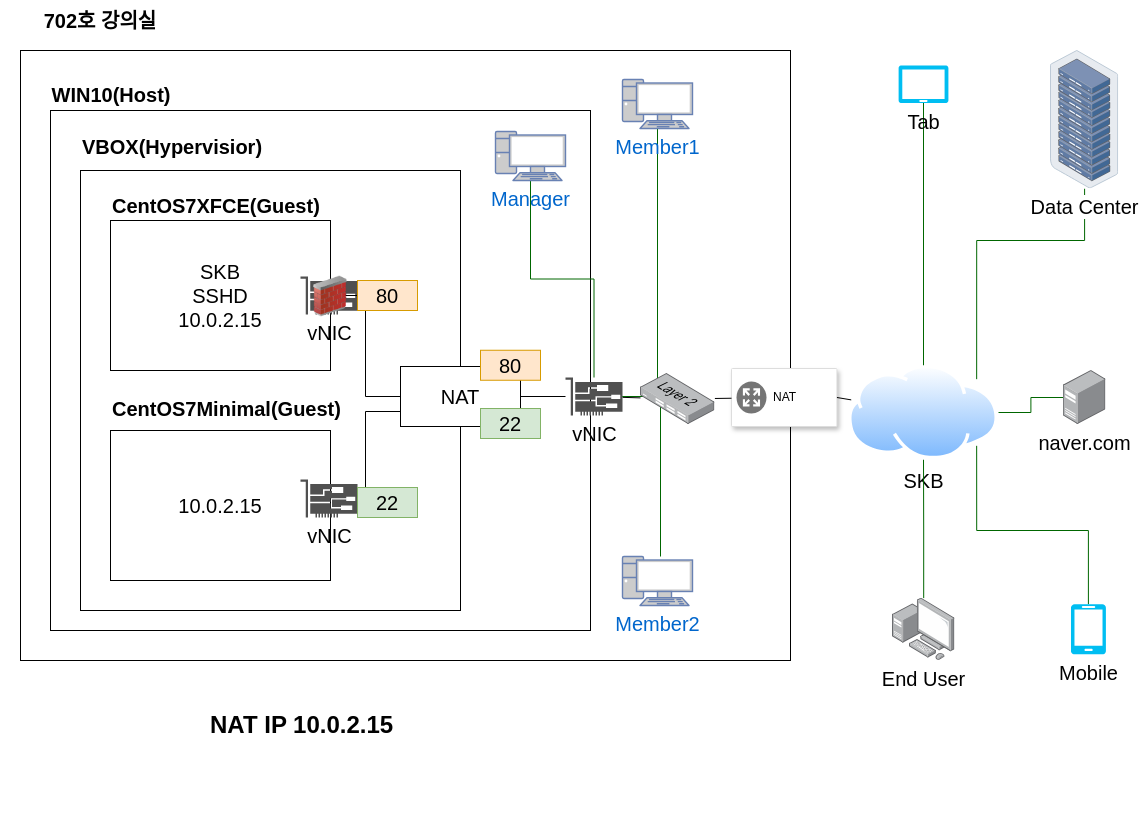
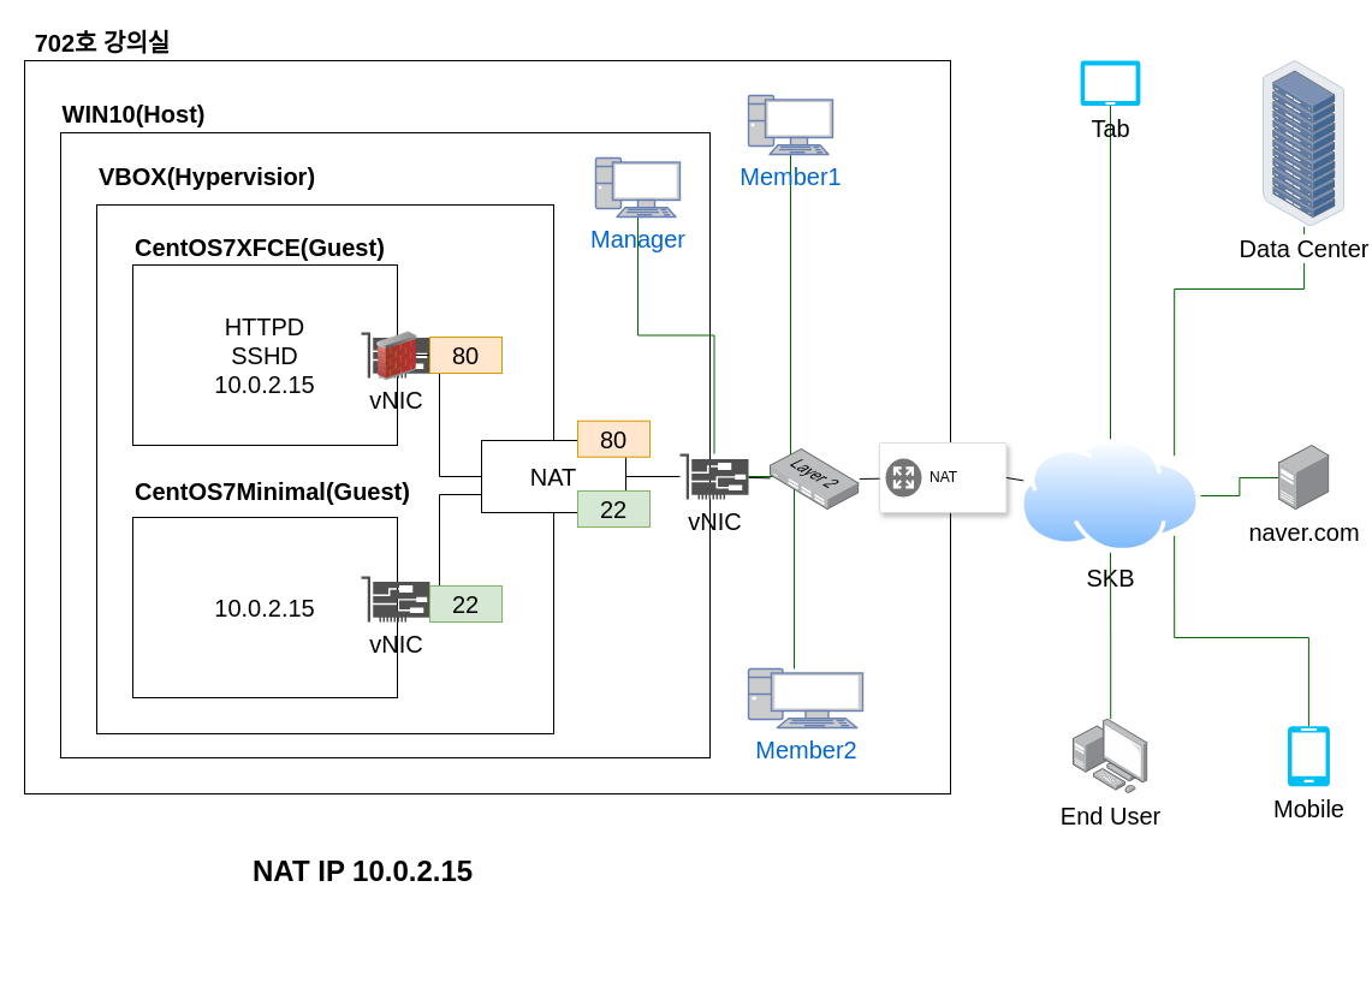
- <mxCell id="4" value="702호 강의실" style="text;html=1;strokeColor=none;fillColor=none;align=center;verticalAlign=middle;whiteSpace=wrap;rounded=0;fontSize=20;fontStyle=1" parent="1" vertex="1"><mxGeometry x="35" y="5" width="130" height="30" as="geometry" /></mxCell>
+ <mxCell id="4" value="702호 강의실" style="text;html=1;strokeColor=none;fillColor=none;align=center;verticalAlign=middle;whiteSpace=wrap;rounded=0;fontSize=20;fontStyle=1" parent="1" vertex="1"><mxGeometry x="20" y="20" width="130" height="30" as="geometry" /></mxCell>
- <mxCell id="33" value="Tab" style="verticalLabelPosition=bottom;html=1;verticalAlign=top;align=center;strokeColor=none;fillColor=#00BEF2;shape=mxgraph.azure.tablet;pointerEvents=1;fontSize=20;" parent="1" vertex="1"><mxGeometry x="898" y="65" width="50" height="37.5" as="geometry" /></mxCell>
+ <mxCell id="33" value="Tab" style="verticalLabelPosition=bottom;html=1;verticalAlign=top;align=center;strokeColor=none;fillColor=#00BEF2;shape=mxgraph.azure.tablet;pointerEvents=1;fontSize=20;" parent="1" vertex="1"><mxGeometry x="898" y="50" width="50" height="37.5" as="geometry" /></mxCell>
- <mxCell id="8" value="SKB&lt;br&gt;SSHD&lt;br&gt;10.0.2.15" style="rounded=0;whiteSpace=wrap;html=1;fontSize=20;fillColor=none;" parent="1" vertex="1"><mxGeometry x="110" y="220" width="220" height="150" as="geometry" /></mxCell>
+ <mxCell id="8" value="HTTPD&lt;br&gt;SSHD&lt;br&gt;10.0.2.15" style="rounded=0;whiteSpace=wrap;html=1;fontSize=20;fillColor=none;" parent="1" vertex="1"><mxGeometry x="110" y="220" width="220" height="150" as="geometry" /></mxCell>
- <mxCell id="37" value="Member2" style="fontColor=#0066CC;verticalAlign=top;verticalLabelPosition=bottom;labelPosition=center;align=center;html=1;outlineConnect=0;fillColor=#CCCCCC;strokeColor=#6881B3;gradientColor=none;gradientDirection=north;strokeWidth=2;shape=mxgraph.networks.pc;fontSize=20;" parent="1" vertex="1"><mxGeometry x="622" y="556" width="70" height="49" as="geometry" /></mxCell>
+ <mxCell id="37" value="Member2" style="fontColor=#0066CC;verticalAlign=top;verticalLabelPosition=bottom;labelPosition=center;align=center;html=1;outlineConnect=0;fillColor=#CCCCCC;strokeColor=#6881B3;gradientColor=none;gradientDirection=north;strokeWidth=2;shape=mxgraph.networks.pc;fontSize=20;" parent="1" vertex="1"><mxGeometry x="622" y="556" width="95" height="49" as="geometry" /></mxCell>
